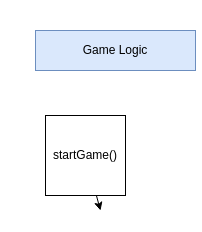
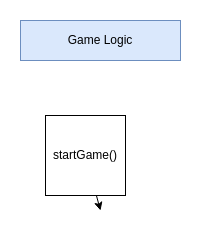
- <mxCell id="4" value="Game Logic" style="text;html=1;strokeColor=#6c8ebf;fillColor=#dae8fc;align=center;verticalAlign=middle;whiteSpace=wrap;rounded=0;" vertex="1" parent="1"><mxGeometry x="35" y="30" width="160" height="40" as="geometry" /></mxCell>
+ <mxCell id="4" value="Game Logic" style="text;html=1;strokeColor=#6c8ebf;fillColor=#dae8fc;align=center;verticalAlign=middle;whiteSpace=wrap;rounded=0;" vertex="1" parent="1"><mxGeometry x="20" y="20" width="160" height="40" as="geometry" /></mxCell>
